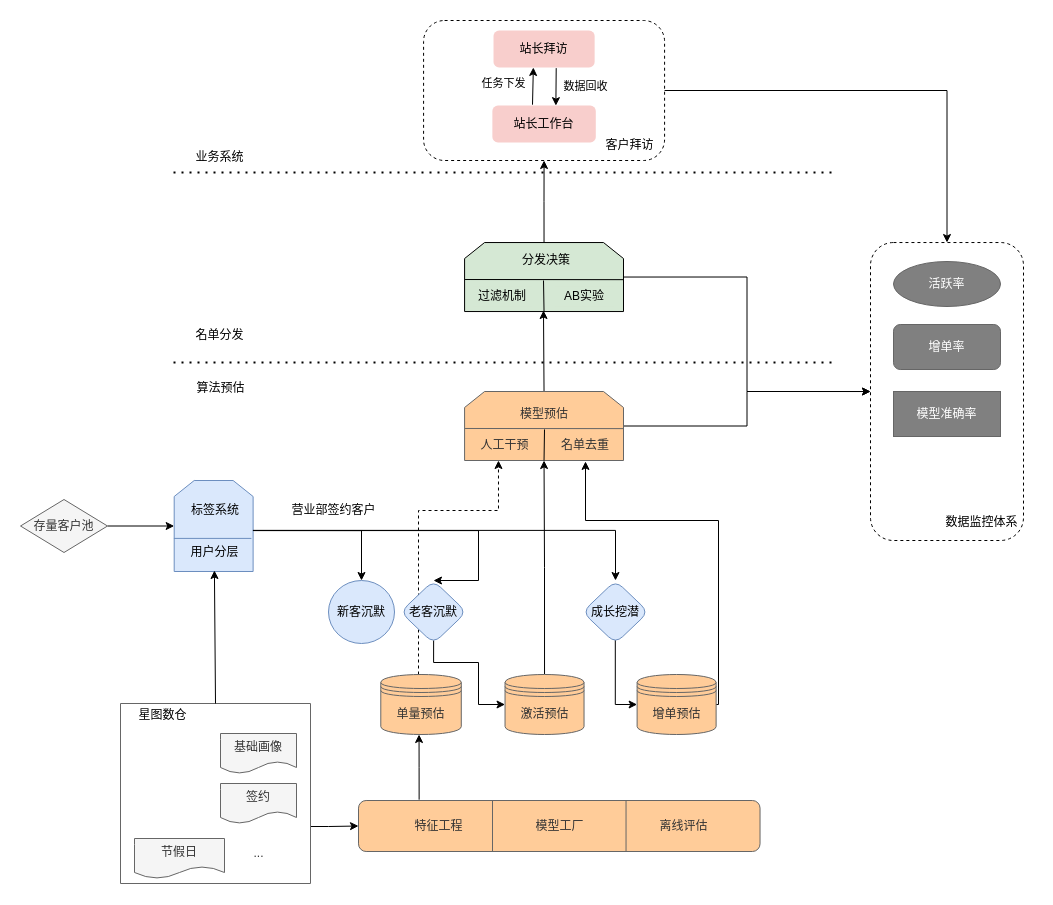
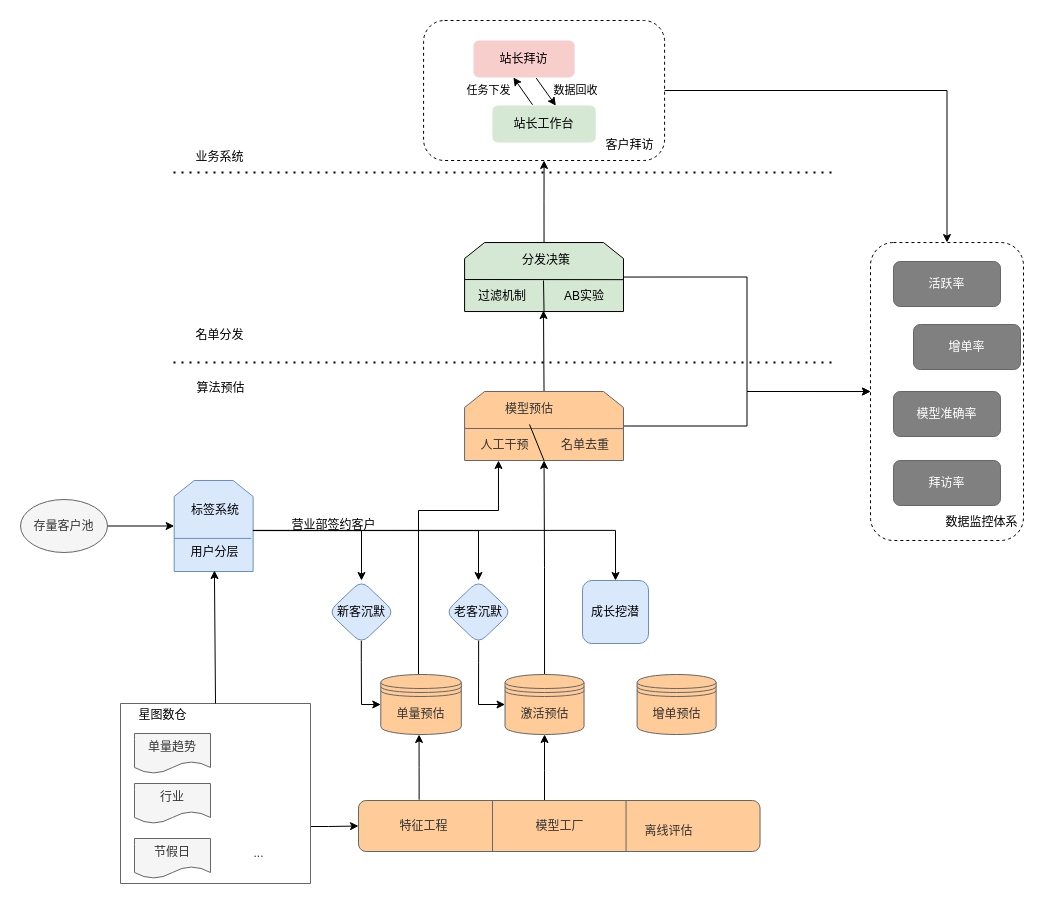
- <mxCell id="12" value="&lt;font&gt;站长拜访&lt;/font&gt;" style="rounded=1;whiteSpace=wrap;html=1;glass=0;sketch=0;strokeWidth=1;fillColor=#f8cecc;strokeColor=none;fontColor=#000000;" parent="1" vertex="1"><mxGeometry x="493.01" y="30" width="101.13" height="37" as="geometry" /></mxCell>
+ <mxCell id="12" value="&lt;font&gt;站长拜访&lt;/font&gt;" style="rounded=1;whiteSpace=wrap;html=1;glass=0;sketch=0;strokeWidth=1;fillColor=#f8cecc;strokeColor=none;fontColor=#000000;" parent="1" vertex="1"><mxGeometry x="473.01" y="40" width="101.13" height="37" as="geometry" /></mxCell>
- <mxCell id="39" value="站长工作台" style="rounded=1;whiteSpace=wrap;html=1;glass=0;sketch=0;strokeWidth=1;fillColor=#f8cecc;strokeColor=none;" parent="1" vertex="1"><mxGeometry x="491.87" y="105" width="103.42" height="37" as="geometry" /></mxCell>
+ <mxCell id="39" value="站长工作台" style="rounded=1;whiteSpace=wrap;html=1;glass=0;sketch=0;strokeWidth=1;fillColor=#d5e8d4;strokeColor=none;" parent="1" vertex="1"><mxGeometry x="491.87" y="105" width="103.42" height="37" as="geometry" /></mxCell>
- <mxCell id="54" value="活跃率" style="ellipse;whiteSpace=wrap;html=1;fillColor=#808080;fontColor=#FFFFFF;strokeColor=#666666;" parent="1" vertex="1"><mxGeometry x="893" y="261" width="107" height="45" as="geometry" /></mxCell>
+ <mxCell id="54" value="活跃率" style="rounded=1;whiteSpace=wrap;html=1;fillColor=#808080;fontColor=#FFFFFF;strokeColor=#666666;" parent="1" vertex="1"><mxGeometry x="893" y="261" width="107" height="45" as="geometry" /></mxCell>
- <mxCell id="53" value="增单率" style="rounded=1;whiteSpace=wrap;html=1;fillColor=#808080;fontColor=#FFFFFF;strokeColor=#666666;" parent="1" vertex="1"><mxGeometry x="893" y="324" width="107" height="45" as="geometry" /></mxCell>
+ <mxCell id="53" value="增单率" style="rounded=1;whiteSpace=wrap;html=1;fillColor=#808080;fontColor=#FFFFFF;strokeColor=#666666;" parent="1" vertex="1"><mxGeometry x="913" y="324" width="107" height="45" as="geometry" /></mxCell>
- <mxCell id="27" value="模型预估" style="text;html=1;strokeColor=none;fillColor=none;align=center;verticalAlign=middle;whiteSpace=wrap;rounded=0;sketch=0;container=0;fontColor=#333333;" parent="1" vertex="1"><mxGeometry x="489" y="398.04" width="110" height="30.92" as="geometry" /></mxCell>
+ <mxCell id="27" value="模型预估" style="text;html=1;strokeColor=none;fillColor=none;align=center;verticalAlign=middle;whiteSpace=wrap;rounded=0;sketch=0;container=0;fontColor=#333333;" parent="1" vertex="1"><mxGeometry x="474" y="393.04" width="110" height="30.92" as="geometry" /></mxCell>
- <mxCell id="55" value="模型准确率" style="whiteSpace=wrap;html=1;fillColor=#808080;fontColor=#FFFFFF;strokeColor=#666666;rounded=0;" parent="1" vertex="1"><mxGeometry x="893" y="391" width="107" height="45" as="geometry" /></mxCell>
+ <mxCell id="55" value="模型准确率" style="rounded=1;whiteSpace=wrap;html=1;fillColor=#808080;fontColor=#FFFFFF;strokeColor=#666666;" parent="1" vertex="1"><mxGeometry x="893" y="391" width="107" height="45" as="geometry" /></mxCell>
+ <mxCell id="57" value="拜访率" style="rounded=1;whiteSpace=wrap;html=1;fillColor=#808080;fontColor=#FFFFFF;strokeColor=#666666;" parent="1" vertex="1"><mxGeometry x="893" y="460" width="107" height="45" as="geometry" /></mxCell>
- <mxCell id="62" value="营业部签约客户" style="text;html=1;align=center;verticalAlign=middle;resizable=0;points=[];autosize=1;strokeColor=none;fillColor=none;" parent="1" vertex="1"><mxGeometry x="278" y="495" width="110" height="30" as="geometry" /></mxCell>
+ <mxCell id="62" value="营业部签约客户" style="text;html=1;align=center;verticalAlign=middle;resizable=0;points=[];autosize=1;strokeColor=none;fillColor=none;" parent="1" vertex="1"><mxGeometry x="278" y="510" width="110" height="30" as="geometry" /></mxCell>
- <mxCell id="65" style="edgeStyle=orthogonalEdgeStyle;rounded=0;orthogonalLoop=1;jettySize=auto;html=1;entryX=0.5;entryY=1;entryDx=0;entryDy=0;" edge="1" parent="1" source="66" target="26"><mxGeometry relative="1" as="geometry"><Array as="points"><mxPoint x="718" y="520" /><mxPoint x="585" y="520" /></Array></mxGeometry></mxCell>
- <mxCell id="41" value="存量客户池" style="rhombus;whiteSpace=wrap;html=1;fillColor=#f5f5f5;fontColor=#333333;strokeColor=#666666;" parent="1" vertex="1"><mxGeometry x="20" y="499" width="87" height="53" as="geometry" /></mxCell>
+ <mxCell id="41" value="存量客户池" style="ellipse;whiteSpace=wrap;html=1;fillColor=#f5f5f5;fontColor=#333333;strokeColor=#666666;" parent="1" vertex="1"><mxGeometry x="20" y="499" width="87" height="53" as="geometry" /></mxCell>
- <mxCell id="63" style="edgeStyle=orthogonalEdgeStyle;rounded=0;orthogonalLoop=1;jettySize=auto;html=1;entryX=0.42;entryY=1;entryDx=0;entryDy=0;entryPerimeter=0;dashed=1;" edge="1" parent="1" source="64" target="28"><mxGeometry relative="1" as="geometry"><Array as="points"><mxPoint x="418" y="510" /><mxPoint x="498" y="510" /></Array></mxGeometry></mxCell>
+ <mxCell id="63" style="edgeStyle=orthogonalEdgeStyle;rounded=0;orthogonalLoop=1;jettySize=auto;html=1;entryX=0.42;entryY=1;entryDx=0;entryDy=0;entryPerimeter=0;" edge="1" parent="1" source="64" target="28"><mxGeometry relative="1" as="geometry"><Array as="points"><mxPoint x="418" y="510" /><mxPoint x="498" y="510" /></Array></mxGeometry></mxCell>
- <mxCell id="72" value="新客沉默" style="ellipse;whiteSpace=wrap;html=1;fillColor=#dae8fc;strokeColor=#6c8ebf;" vertex="1" parent="1"><mxGeometry x="328" y="580" width="66" height="63" as="geometry" /></mxCell>
+ <mxCell id="72" value="新客沉默" style="rhombus;whiteSpace=wrap;html=1;rounded=1;fillColor=#dae8fc;strokeColor=#6c8ebf;" vertex="1" parent="1"><mxGeometry x="328" y="580" width="66" height="63" as="geometry" /></mxCell>
- <mxCell id="70" value="老客沉默" style="rhombus;whiteSpace=wrap;html=1;rounded=1;fillColor=#dae8fc;strokeColor=#6c8ebf;" vertex="1" parent="1"><mxGeometry x="400" y="580" width="66" height="63" as="geometry" /></mxCell>
+ <mxCell id="70" value="老客沉默" style="rhombus;whiteSpace=wrap;html=1;rounded=1;fillColor=#dae8fc;strokeColor=#6c8ebf;" vertex="1" parent="1"><mxGeometry x="445" y="580" width="66" height="63" as="geometry" /></mxCell>
- <mxCell id="74" value="成长挖潜" style="rhombus;whiteSpace=wrap;html=1;rounded=1;fillColor=#dae8fc;strokeColor=#6c8ebf;" vertex="1" parent="1"><mxGeometry x="582" y="580" width="66" height="63" as="geometry" /></mxCell>
+ <mxCell id="74" value="成长挖潜" style="whiteSpace=wrap;html=1;fillColor=#dae8fc;strokeColor=#6c8ebf;rounded=1;" vertex="1" parent="1"><mxGeometry x="582" y="580" width="66" height="63" as="geometry" /></mxCell>
+ <mxCell id="71" style="edgeStyle=orthogonalEdgeStyle;rounded=0;orthogonalLoop=1;jettySize=auto;html=1;exitX=0.497;exitY=0.954;exitDx=0;exitDy=0;entryX=0;entryY=0.5;entryDx=0;entryDy=0;exitPerimeter=0;" edge="1" parent="1" source="72" target="64"><mxGeometry relative="1" as="geometry"><Array as="points"><mxPoint x="361" y="662" /><mxPoint x="361" y="662" /><mxPoint x="361" y="704" /></Array></mxGeometry></mxCell>
- <mxCell id="73" style="edgeStyle=orthogonalEdgeStyle;rounded=0;orthogonalLoop=1;jettySize=auto;html=1;exitX=0.497;exitY=0.946;exitDx=0;exitDy=0;entryX=0;entryY=0.5;entryDx=0;entryDy=0;exitPerimeter=0;" edge="1" parent="1" source="74" target="66"><mxGeometry relative="1" as="geometry" /></mxCell>
+ <mxCell id="6" value="单量趋势" style="shape=document;whiteSpace=wrap;html=1;boundedLbl=1;rounded=1;fillColor=#f5f5f5;fontColor=#333333;strokeColor=#666666;" parent="5" vertex="1"><mxGeometry x="14" y="30" width="76" height="40" as="geometry" /></mxCell>
- <mxCell id="7" value="基础画像" style="shape=document;whiteSpace=wrap;html=1;boundedLbl=1;rounded=1;fillColor=#f5f5f5;fontColor=#333333;strokeColor=#666666;" parent="5" vertex="1"><mxGeometry x="100" y="30" width="76" height="40" as="geometry" /></mxCell>
+ <mxCell id="30" style="edgeStyle=orthogonalEdgeStyle;rounded=0;orthogonalLoop=1;jettySize=auto;html=1;entryX=0.5;entryY=1;entryDx=0;entryDy=0;" edge="1" parent="1" source="31" target="68"><mxGeometry relative="1" as="geometry"><Array as="points"><mxPoint x="544" y="770" /><mxPoint x="544" y="770" /></Array></mxGeometry></mxCell>
+ <mxCell id="8" value="行业" style="shape=document;whiteSpace=wrap;html=1;boundedLbl=1;rounded=1;fillColor=#f5f5f5;fontColor=#333333;strokeColor=#666666;" parent="5" vertex="1"><mxGeometry x="14" y="80" width="76" height="40" as="geometry" /></mxCell>
- <mxCell id="9" value="签约" style="shape=document;whiteSpace=wrap;html=1;boundedLbl=1;rounded=1;fillColor=#f5f5f5;fontColor=#333333;strokeColor=#666666;" parent="5" vertex="1"><mxGeometry x="100" y="80" width="76" height="40" as="geometry" /></mxCell>
- <mxCell id="32" value="特征工程" style="text;html=1;align=center;verticalAlign=middle;resizable=0;points=[];autosize=1;strokeColor=none;fillColor=none;fontColor=#333333;" parent="1" vertex="1"><mxGeometry x="403" y="810.5" width="70" height="30" as="geometry" /></mxCell>
+ <mxCell id="32" value="特征工程" style="text;html=1;align=center;verticalAlign=middle;resizable=0;points=[];autosize=1;strokeColor=none;fillColor=none;fontColor=#333333;" parent="1" vertex="1"><mxGeometry x="388" y="810.5" width="70" height="30" as="geometry" /></mxCell>
- <mxCell id="33" value="离线评估" style="text;html=1;align=center;verticalAlign=middle;resizable=0;points=[];autosize=1;strokeColor=none;fillColor=none;fontColor=#333333;" parent="1" vertex="1"><mxGeometry x="648" y="810.5" width="70" height="30" as="geometry" /></mxCell>
+ <mxCell id="33" value="离线评估" style="text;html=1;align=center;verticalAlign=middle;resizable=0;points=[];autosize=1;strokeColor=none;fillColor=none;fontColor=#333333;" parent="1" vertex="1"><mxGeometry x="633" y="815.5" width="70" height="30" as="geometry" /></mxCell>
- <mxCell id="10" value="节假日" style="shape=document;whiteSpace=wrap;html=1;boundedLbl=1;rounded=1;fillColor=#f5f5f5;fontColor=#333333;strokeColor=#666666;" parent="5" vertex="1"><mxGeometry x="14" y="135" width="90" height="40" as="geometry" /></mxCell>
+ <mxCell id="10" value="节假日" style="shape=document;whiteSpace=wrap;html=1;boundedLbl=1;rounded=1;fillColor=#f5f5f5;fontColor=#333333;strokeColor=#666666;" parent="5" vertex="1"><mxGeometry x="14" y="135" width="76" height="40" as="geometry" /></mxCell>
